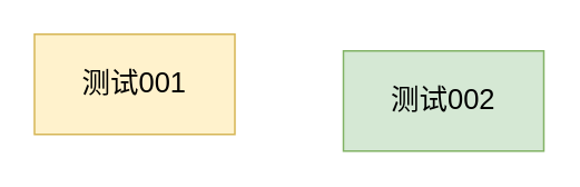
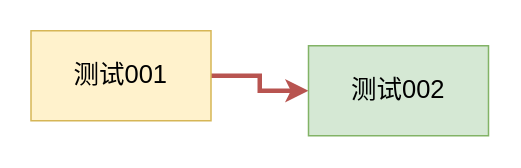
+ <mxCell id="2" style="edgeStyle=orthogonalEdgeStyle;rounded=0;orthogonalLoop=1;jettySize=auto;html=1;exitX=1;exitY=0.5;exitDx=0;exitDy=0;strokeWidth=3;fillColor=#f8cecc;strokeColor=#b85450;" edge="1" parent="1" source="3" target="4"><mxGeometry relative="1" as="geometry" /></mxCell>
